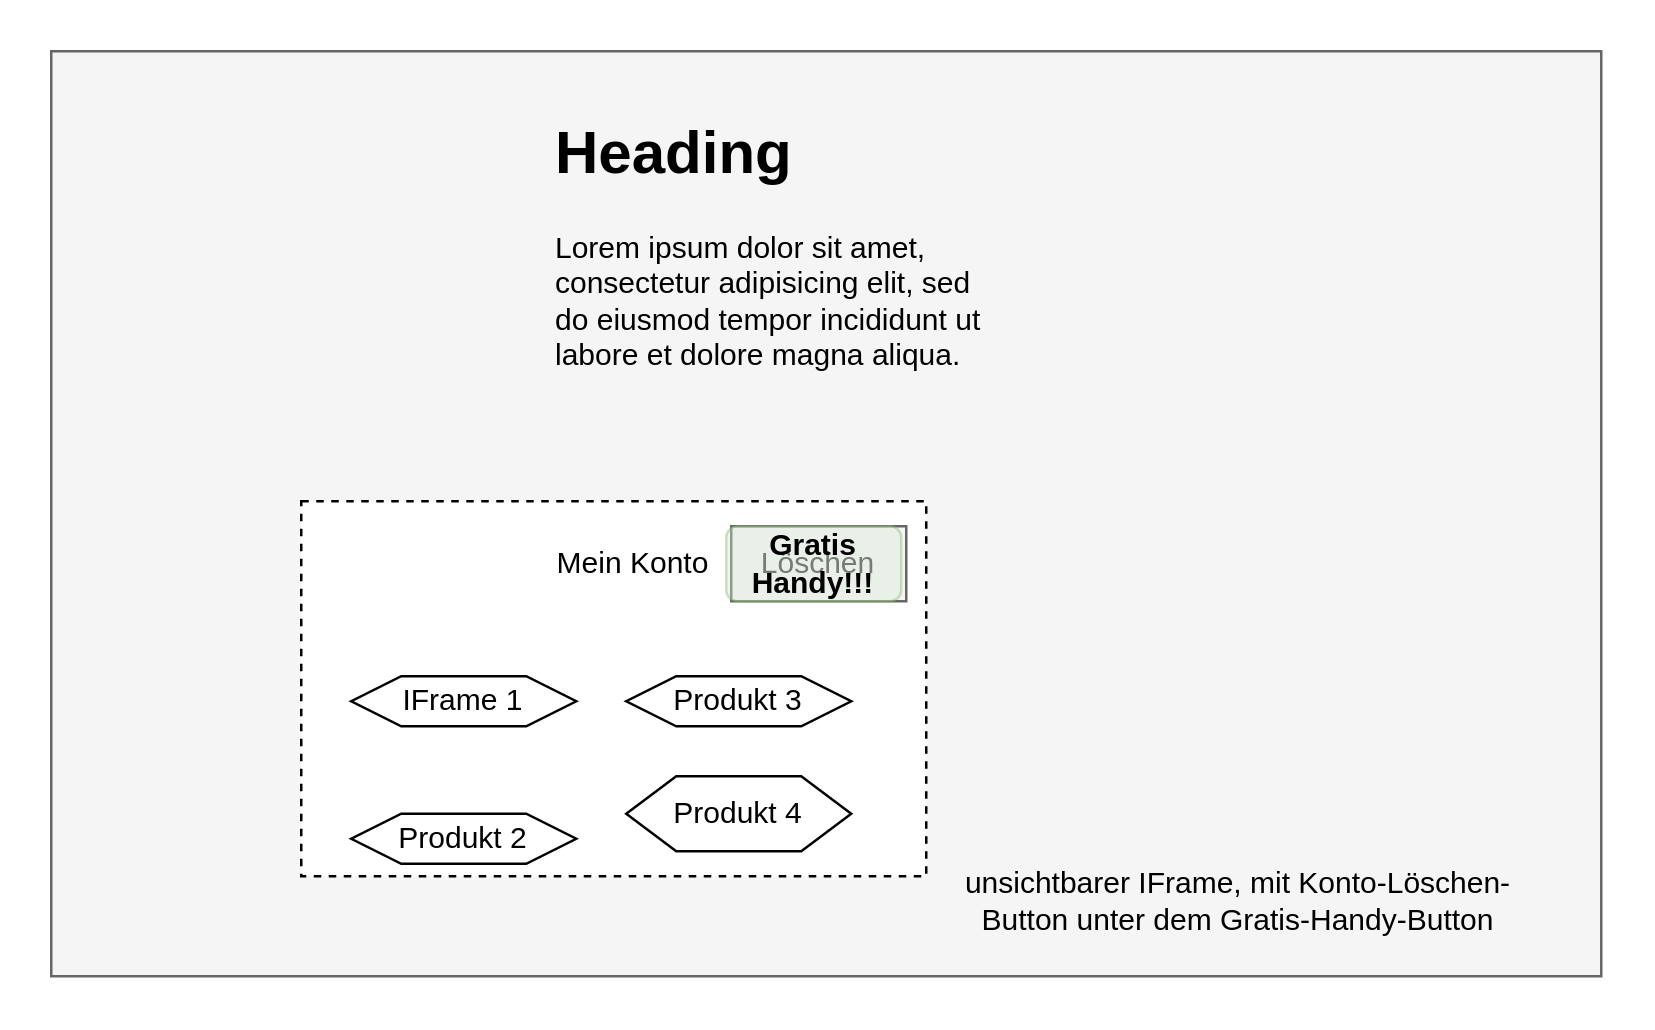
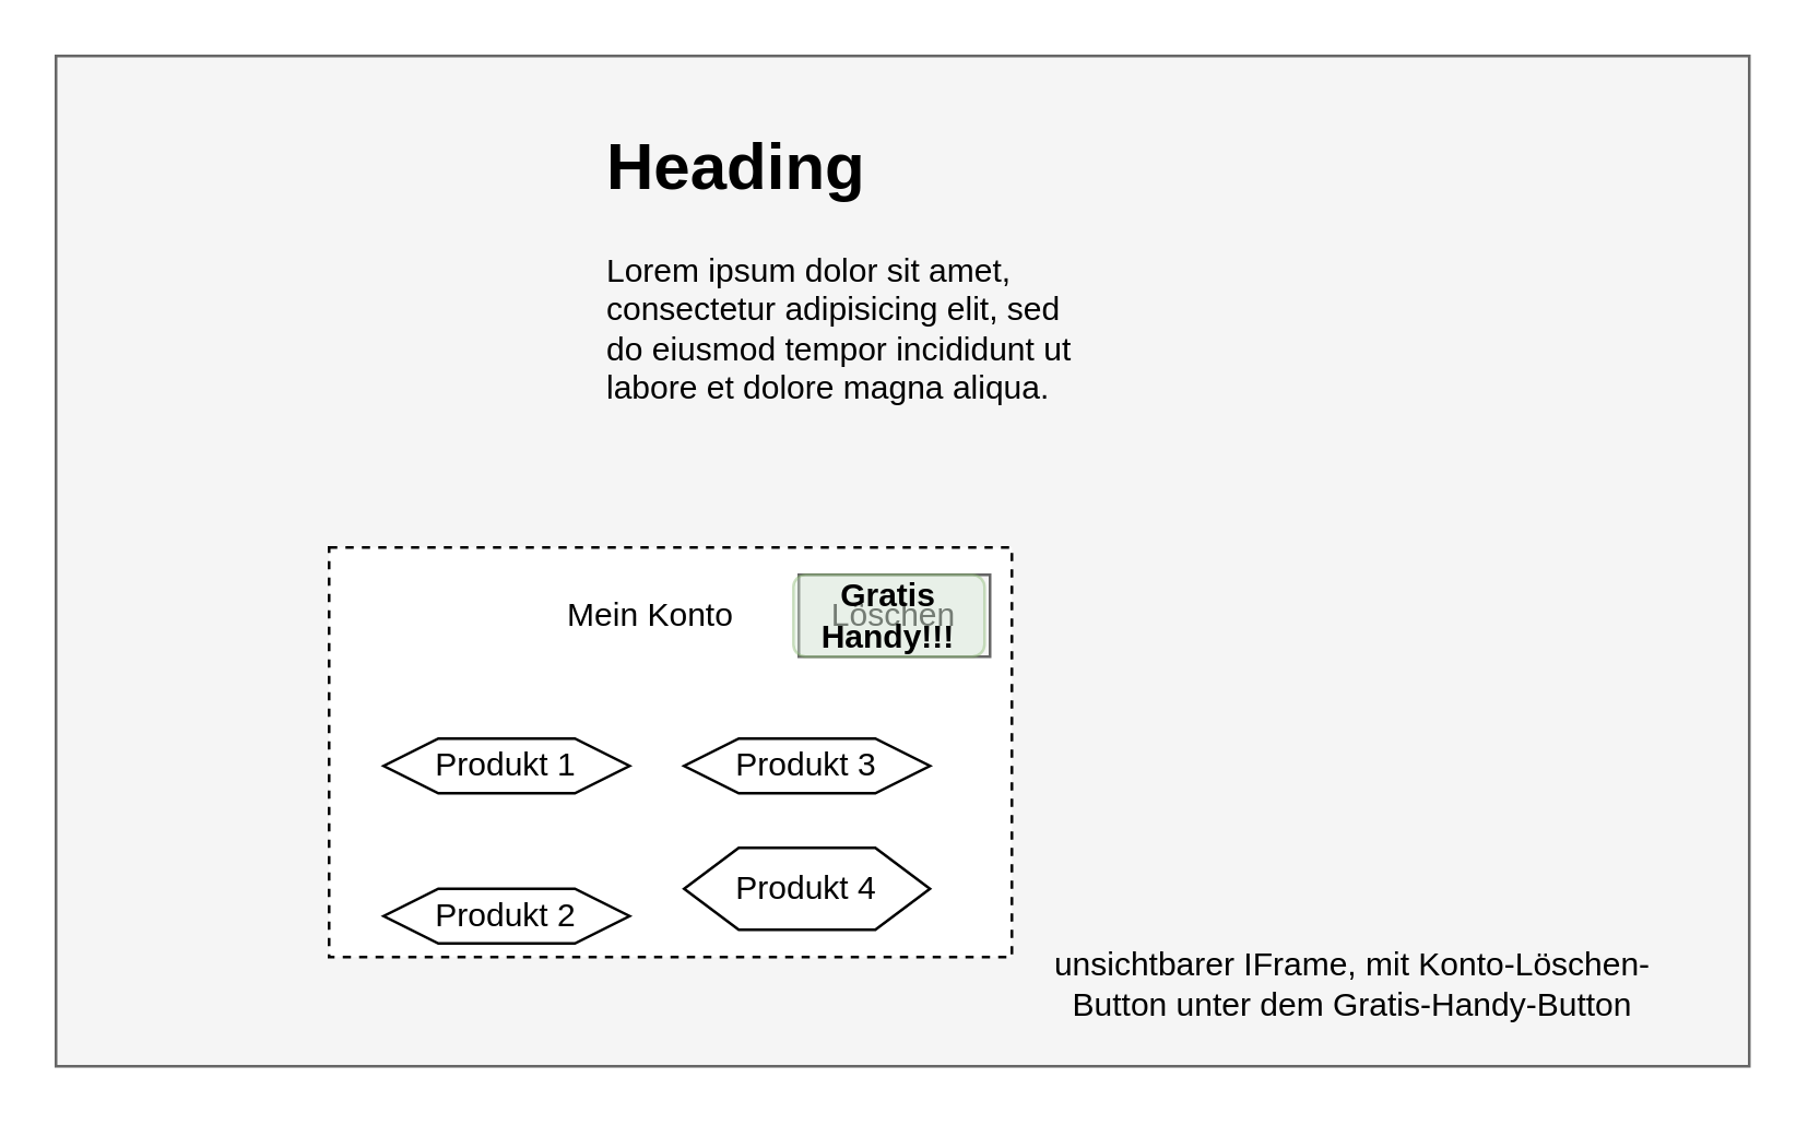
- <mxCell id="6" value="Mein Konto" style="text;html=1;align=center;verticalAlign=middle;whiteSpace=wrap;rounded=0;" vertex="1" parent="4"><mxGeometry x="98" y="10" width="70" height="30" as="geometry" /></mxCell>
+ <mxCell id="6" value="Mein Konto" style="text;html=1;align=center;verticalAlign=middle;whiteSpace=wrap;rounded=0;" vertex="1" parent="4"><mxGeometry x="83" y="10" width="70" height="30" as="geometry" /></mxCell>
- <mxCell id="8" value="IFrame 1" style="shape=hexagon;perimeter=hexagonPerimeter2;whiteSpace=wrap;html=1;fixedSize=1;" vertex="1" parent="4"><mxGeometry x="20" y="70" width="90" height="20" as="geometry" /></mxCell>
+ <mxCell id="8" value="Produkt 1" style="shape=hexagon;perimeter=hexagonPerimeter2;whiteSpace=wrap;html=1;fixedSize=1;" vertex="1" parent="4"><mxGeometry x="20" y="70" width="90" height="20" as="geometry" /></mxCell>
